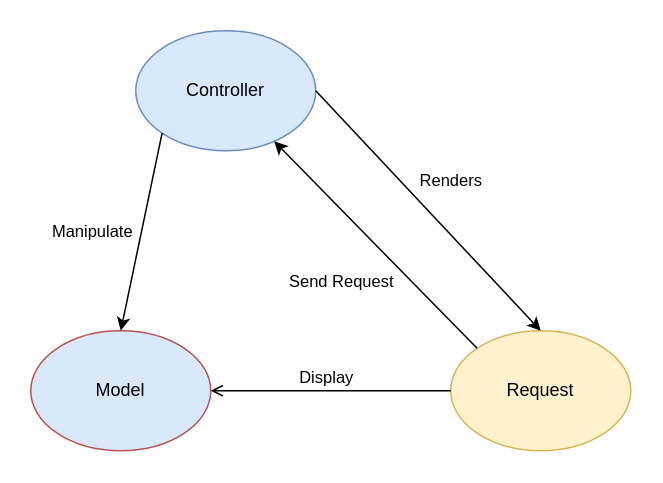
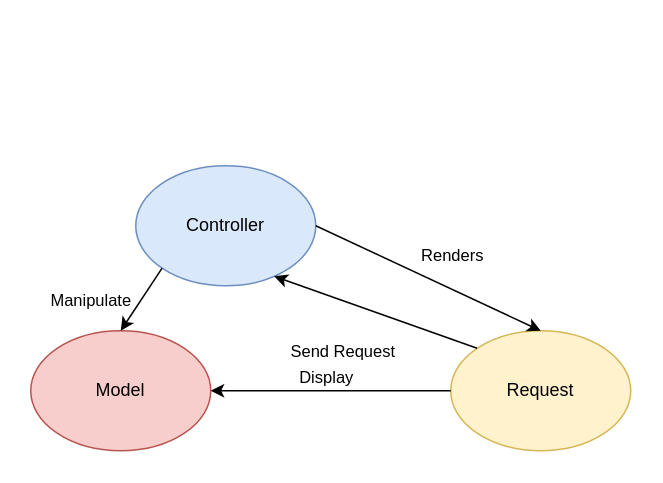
- <mxCell id="4" value="Controller" style="ellipse;whiteSpace=wrap;html=1;fillColor=#dae8fc;strokeColor=#6c8ebf;" vertex="1" parent="1"><mxGeometry x="90" y="20" width="120" height="80" as="geometry" /></mxCell>
+ <mxCell id="4" value="Controller" style="ellipse;whiteSpace=wrap;html=1;fillColor=#dae8fc;strokeColor=#6c8ebf;" vertex="1" parent="1"><mxGeometry x="90" y="110" width="120" height="80" as="geometry" /></mxCell>
- <mxCell id="2" value="Model" style="ellipse;whiteSpace=wrap;html=1;fillColor=#dae8fc;strokeColor=#b85450;" vertex="1" parent="1"><mxGeometry x="20" y="220" width="120" height="80" as="geometry" /></mxCell>
+ <mxCell id="2" value="Model" style="ellipse;whiteSpace=wrap;html=1;fillColor=#f8cecc;strokeColor=#b85450;" vertex="1" parent="1"><mxGeometry x="20" y="220" width="120" height="80" as="geometry" /></mxCell>
- <mxCell id="5" value="" style="endArrow=open;html=1;rounded=0;exitX=0;exitY=0.5;exitDx=0;exitDy=0;entryX=1;entryY=0.5;entryDx=0;entryDy=0;" edge="1" parent="1" source="3" target="2"><mxGeometry width="50" height="50" relative="1" as="geometry"><mxPoint x="130" y="320" as="sourcePoint" /><mxPoint x="180" y="270" as="targetPoint" /></mxGeometry></mxCell>
+ <mxCell id="5" value="" style="endArrow=classic;html=1;rounded=0;exitX=0;exitY=0.5;exitDx=0;exitDy=0;entryX=1;entryY=0.5;entryDx=0;entryDy=0;" edge="1" parent="1" source="3" target="2"><mxGeometry width="50" height="50" relative="1" as="geometry"><mxPoint x="130" y="320" as="sourcePoint" /><mxPoint x="180" y="270" as="targetPoint" /></mxGeometry></mxCell>
